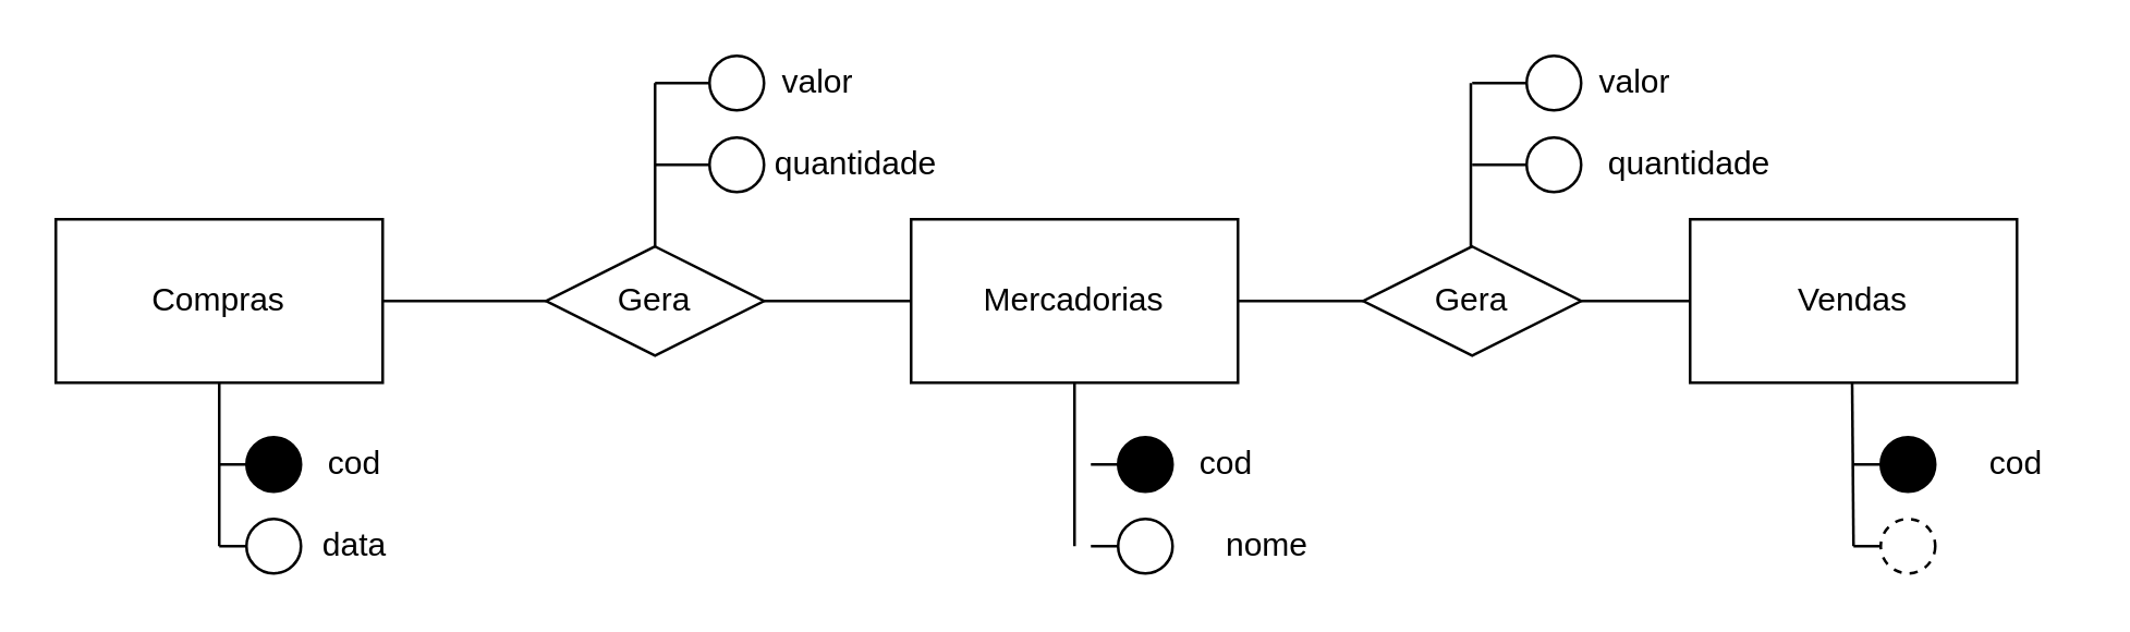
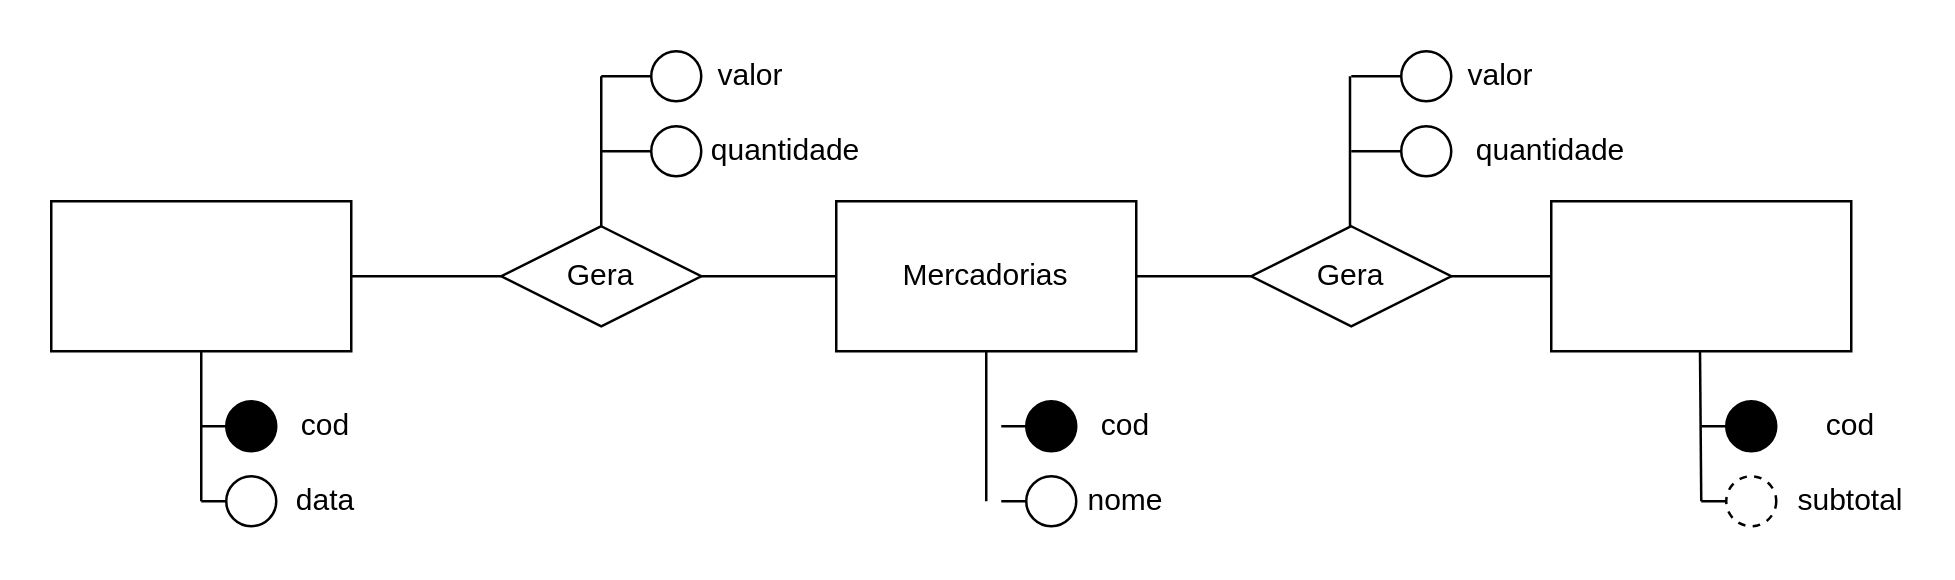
- <mxCell id="11" value="Compras" style="text;html=1;strokeColor=none;fillColor=none;align=center;verticalAlign=middle;whiteSpace=wrap;rounded=0;" vertex="1" parent="1"><mxGeometry x="60" y="100" width="40" height="20" as="geometry" /></mxCell>
- <mxCell id="13" value="Vendas" style="text;html=1;strokeColor=none;fillColor=none;align=center;verticalAlign=middle;whiteSpace=wrap;rounded=0;" vertex="1" parent="1"><mxGeometry x="660" y="100" width="40" height="20" as="geometry" /></mxCell>
- <mxCell id="30" value="nome" style="text;html=1;strokeColor=none;fillColor=none;align=center;verticalAlign=middle;whiteSpace=wrap;rounded=0;" vertex="1" parent="1"><mxGeometry x="445" y="190" width="40" height="20" as="geometry" /></mxCell>
+ <mxCell id="30" value="nome" style="text;html=1;strokeColor=none;fillColor=none;align=center;verticalAlign=middle;whiteSpace=wrap;rounded=0;" vertex="1" parent="1"><mxGeometry x="430" y="190" width="40" height="20" as="geometry" /></mxCell>
+ <mxCell id="33" value="subtotal" style="text;html=1;strokeColor=none;fillColor=none;align=center;verticalAlign=middle;whiteSpace=wrap;rounded=0;dashed=1;" vertex="1" parent="1"><mxGeometry x="720" y="190" width="40" height="20" as="geometry" /></mxCell>
